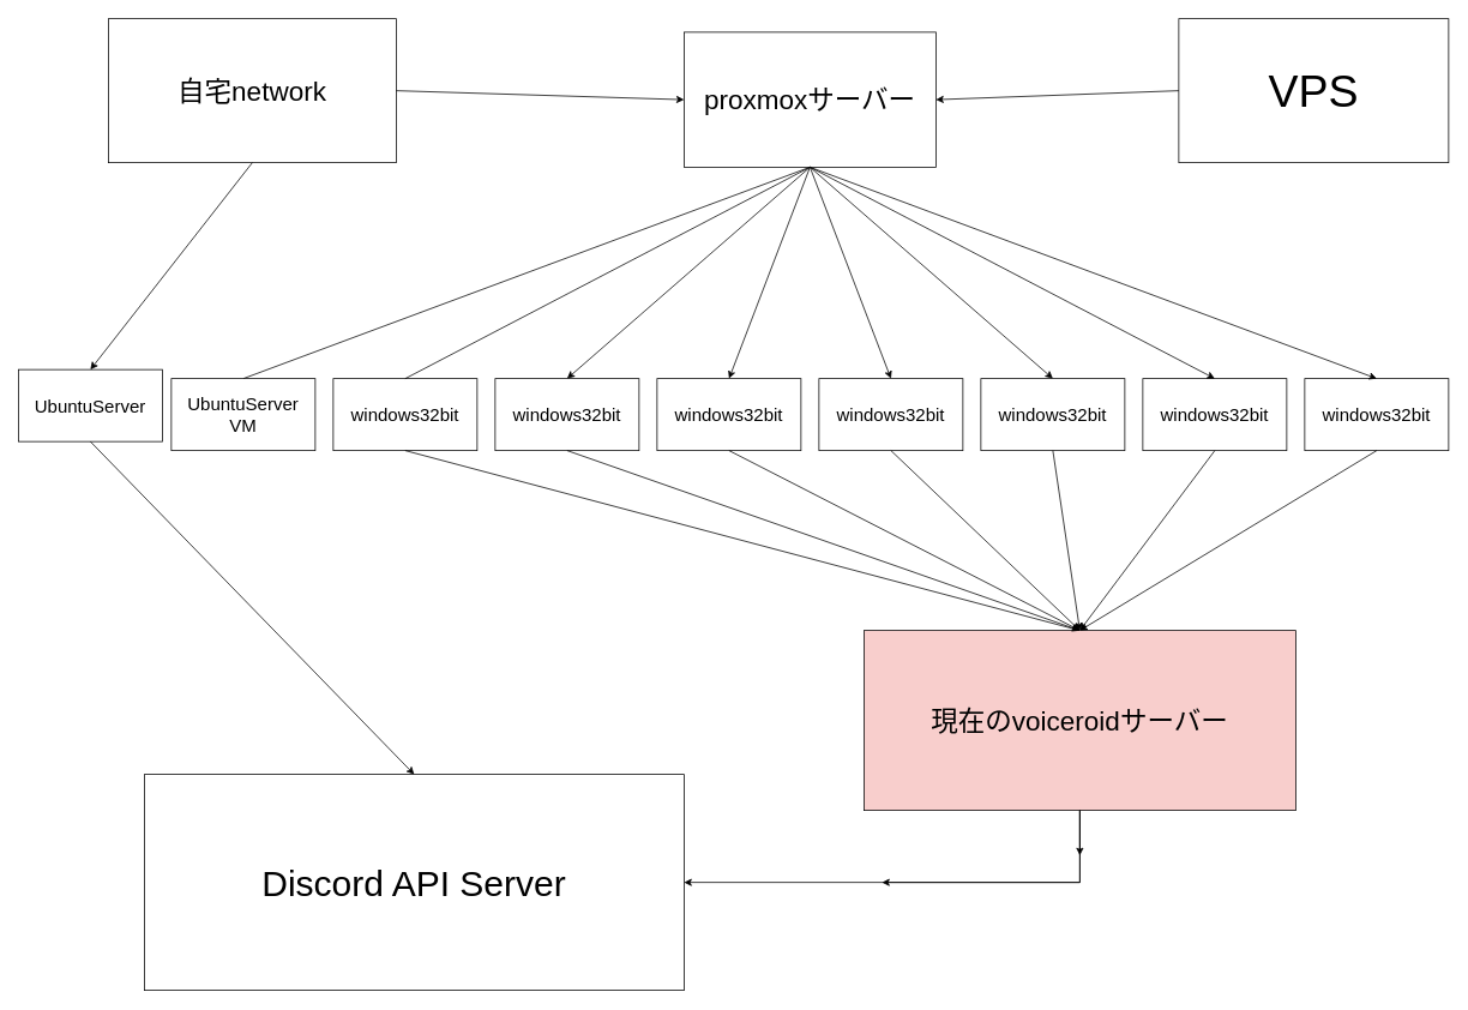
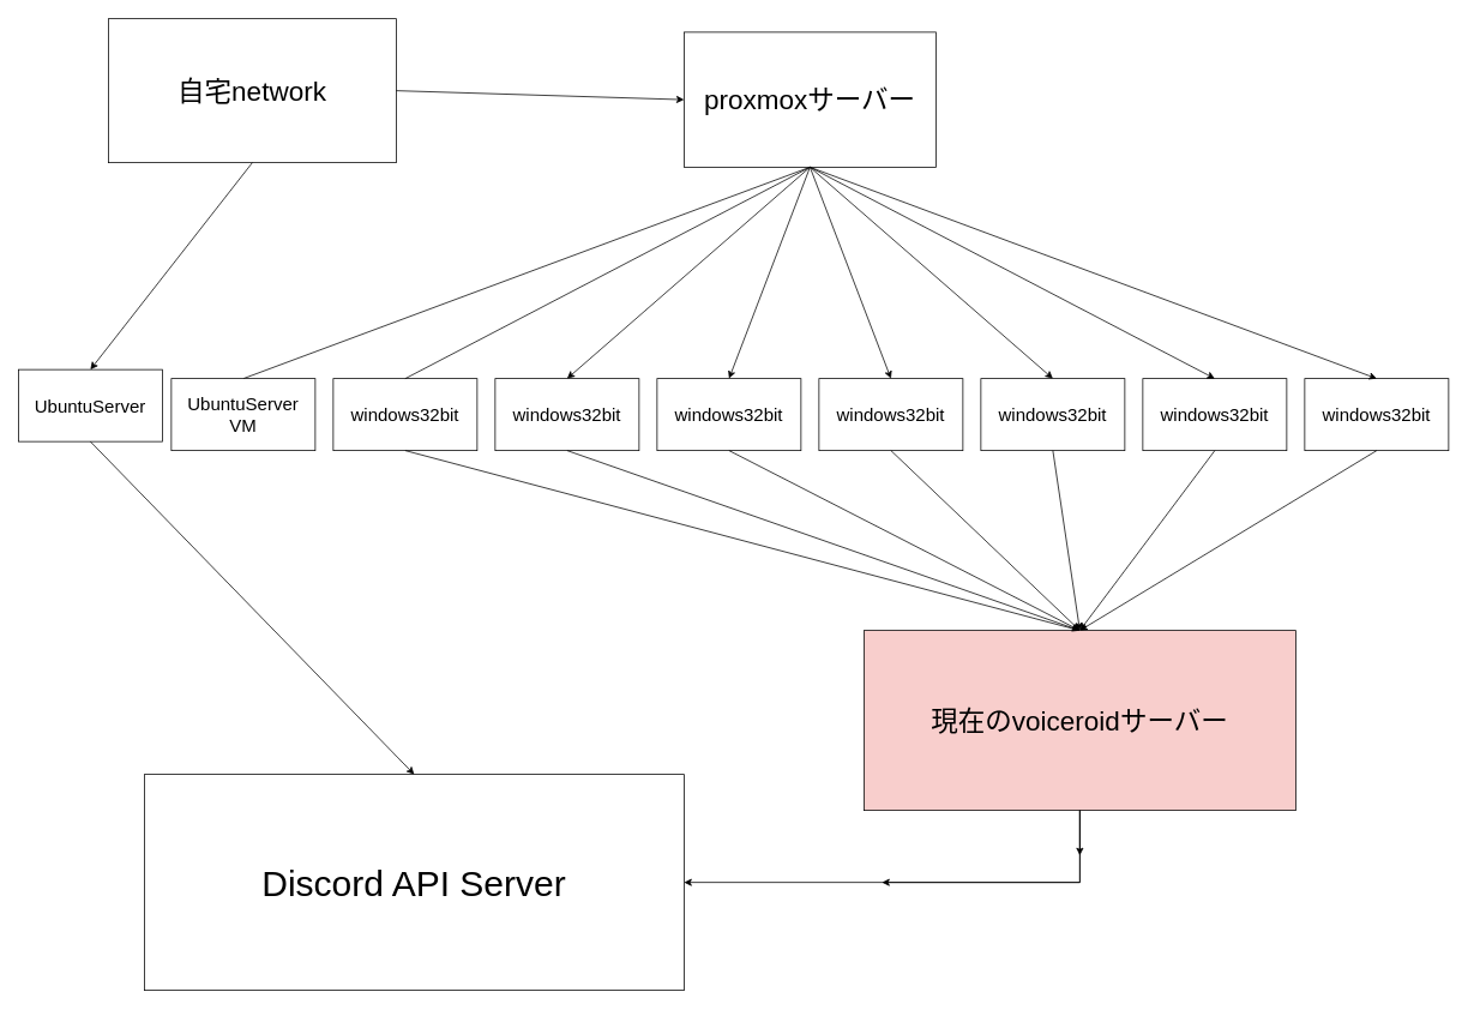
- <mxCell id="8" value="&lt;p style=&quot;line-height: 1.8&quot;&gt;&lt;font style=&quot;font-size: 50px&quot;&gt;VPS&lt;/font&gt;&lt;/p&gt;" style="rounded=0;whiteSpace=wrap;html=1;" vertex="1" parent="1"><mxGeometry x="1310" y="20" width="300" height="160" as="geometry" /></mxCell>
- <mxCell id="9" value="" style="endArrow=classic;html=1;rounded=0;exitX=0;exitY=0.5;exitDx=0;exitDy=0;entryX=1;entryY=0.5;entryDx=0;entryDy=0;" edge="1" parent="1" source="8" target="2"><mxGeometry width="50" height="50" relative="1" as="geometry"><mxPoint x="390" y="350" as="sourcePoint" /><mxPoint x="1050" y="105" as="targetPoint" /></mxGeometry></mxCell>
